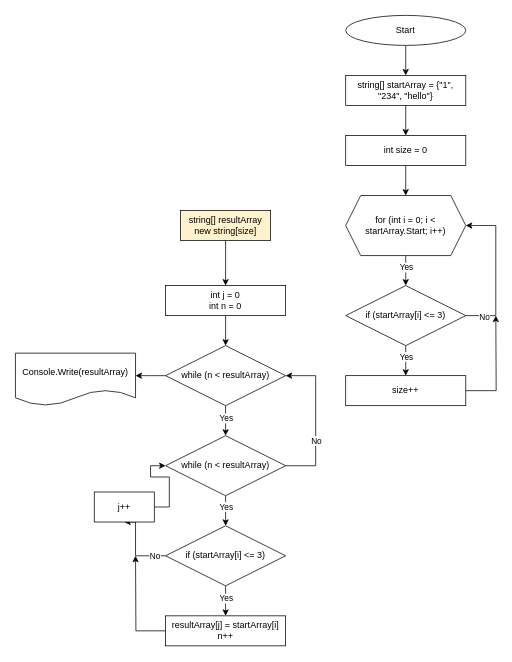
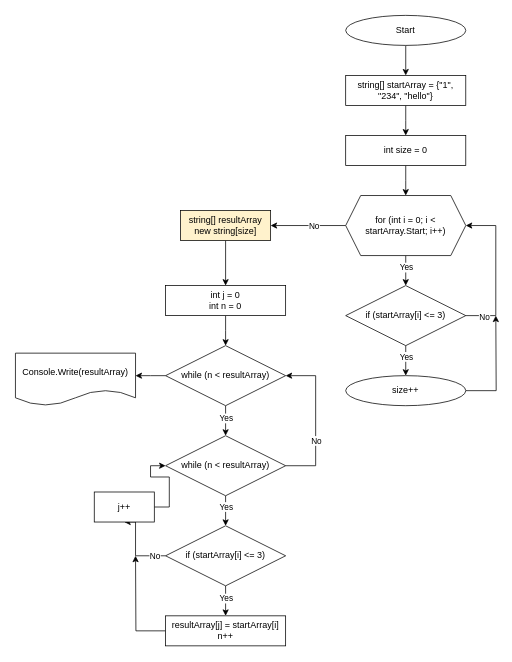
+ <mxCell id="10" value="" style="edgeStyle=orthogonalEdgeStyle;rounded=0;orthogonalLoop=1;jettySize=auto;html=1;" edge="1" parent="1" source="12" target="21"><mxGeometry relative="1" as="geometry" /></mxCell>
+ <mxCell id="11" value="No" style="edgeLabel;html=1;align=center;verticalAlign=middle;resizable=0;points=[];" vertex="1" connectable="0" parent="10"><mxGeometry x="-0.143" relative="1" as="geometry"><mxPoint as="offset" /></mxGeometry></mxCell>
- <mxCell id="19" value="size++" style="whiteSpace=wrap;html=1;" vertex="1" parent="1"><mxGeometry x="460" y="500" width="160" height="40" as="geometry" /></mxCell>
+ <mxCell id="19" value="size++" style="ellipse;whiteSpace=wrap;html=1;" vertex="1" parent="1"><mxGeometry x="460" y="500" width="160" height="40" as="geometry" /></mxCell>
